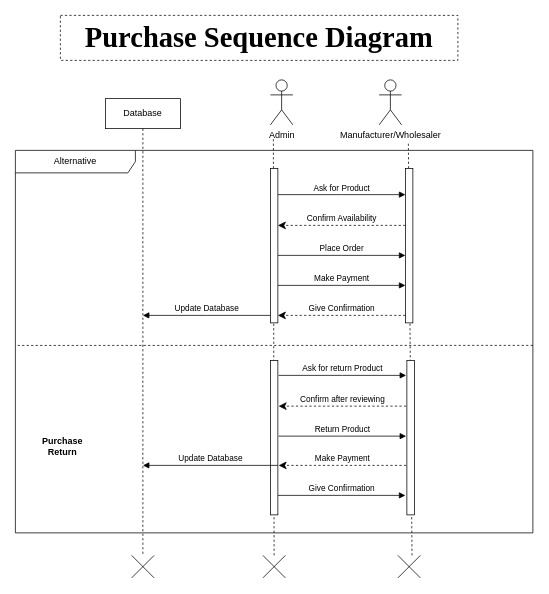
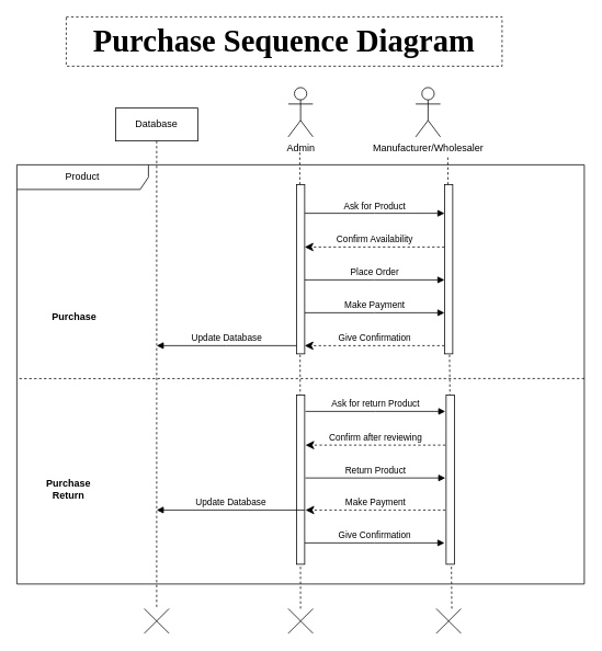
- <mxCell id="30" value="Admin" style="shape=umlActor;verticalLabelPosition=bottom;verticalAlign=top;html=1;outlineConnect=0;" vertex="1" parent="1"><mxGeometry x="360" y="106" width="30" height="60" as="geometry" /></mxCell>
+ <mxCell id="30" value="Admin" style="shape=umlActor;verticalLabelPosition=bottom;verticalAlign=top;html=1;outlineConnect=0;" vertex="1" parent="1"><mxGeometry x="350" y="106" width="30" height="60" as="geometry" /></mxCell>
- <mxCell id="26" value="Alternative" style="shape=umlFrame;whiteSpace=wrap;html=1;pointerEvents=0;recursiveResize=0;container=1;collapsible=0;width=160;" parent="1" vertex="1"><mxGeometry x="20" y="200" width="690" height="510" as="geometry" /></mxCell>
+ <mxCell id="26" value="Product" style="shape=umlFrame;whiteSpace=wrap;html=1;pointerEvents=0;recursiveResize=0;container=1;collapsible=0;width=160;" parent="1" vertex="1"><mxGeometry x="20" y="200" width="690" height="510" as="geometry" /></mxCell>
+ <mxCell id="27" value="Purchase" style="text;html=1;strokeColor=none;fillColor=none;align=center;verticalAlign=middle;whiteSpace=wrap;rounded=0;fontStyle=1" parent="26" vertex="1"><mxGeometry x="40" y="170" width="60" height="30" as="geometry" /></mxCell>
